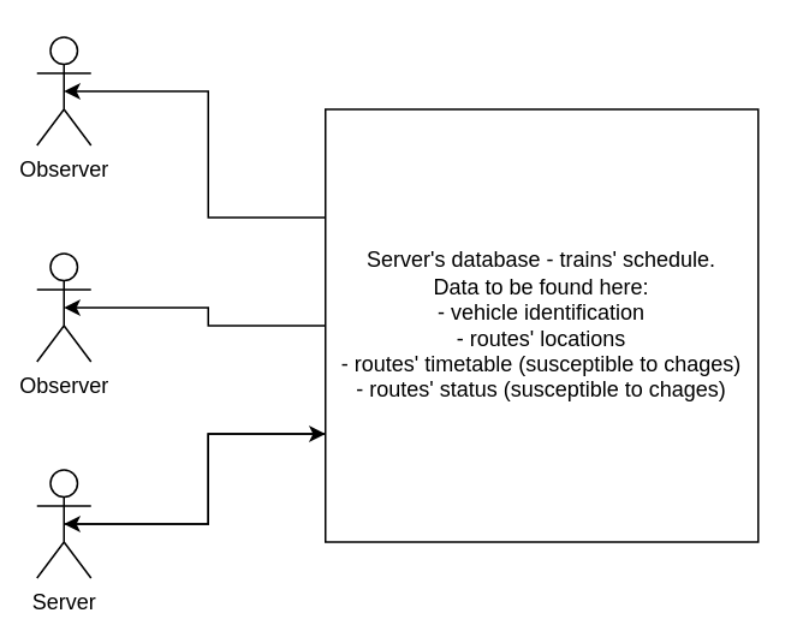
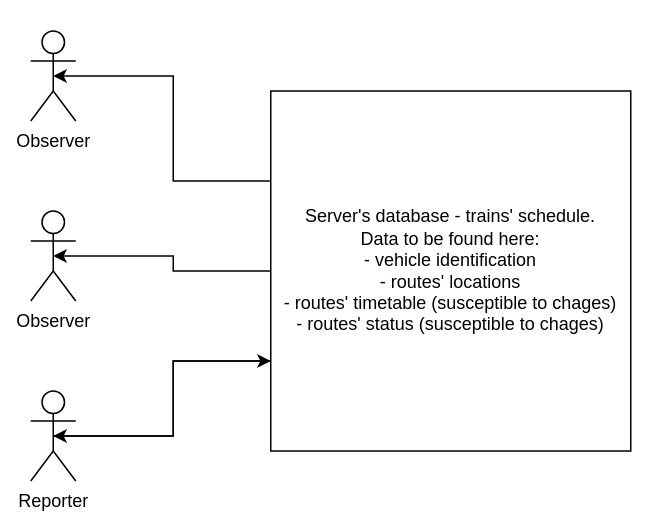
- <mxCell id="4" value="Server" style="shape=umlActor;verticalLabelPosition=bottom;verticalAlign=top;html=1;outlineConnect=0;" parent="1" vertex="1"><mxGeometry x="20" y="260" width="30" height="60" as="geometry" /></mxCell>
+ <mxCell id="4" value="Reporter" style="shape=umlActor;verticalLabelPosition=bottom;verticalAlign=top;html=1;outlineConnect=0;" parent="1" vertex="1"><mxGeometry x="20" y="260" width="30" height="60" as="geometry" /></mxCell>
